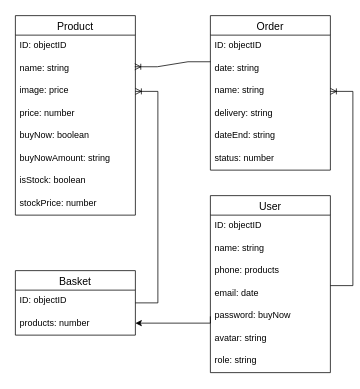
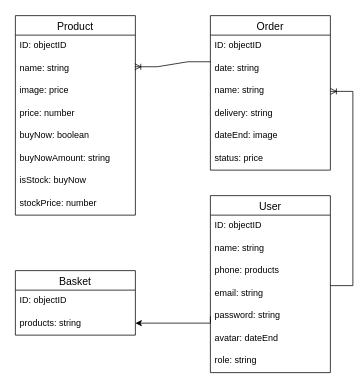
- <mxCell id="31" value="" style="edgeStyle=entityRelationEdgeStyle;fontSize=12;html=1;endArrow=ERoneToMany;rounded=0;entryX=1;entryY=0.5;entryDx=0;entryDy=0;" edge="1" parent="1" source="10" target="24"><mxGeometry width="100" height="100" relative="1" as="geometry"><mxPoint x="280.8" y="172.82" as="sourcePoint" /><mxPoint x="180" y="170" as="targetPoint" /></mxGeometry></mxCell>
- <mxCell id="18" value="dateEnd: string" style="text;strokeColor=none;fillColor=none;spacingLeft=4;spacingRight=4;overflow=hidden;rotatable=0;points=[[0,0.5],[1,0.5]];portConstraint=eastwest;fontSize=12;" vertex="1" parent="13"><mxGeometry y="146" width="160" height="30" as="geometry" /></mxCell>
+ <mxCell id="18" value="dateEnd: image" style="text;strokeColor=none;fillColor=none;spacingLeft=4;spacingRight=4;overflow=hidden;rotatable=0;points=[[0,0.5],[1,0.5]];portConstraint=eastwest;fontSize=12;" vertex="1" parent="13"><mxGeometry y="146" width="160" height="30" as="geometry" /></mxCell>
- <mxCell id="19" value="status: number" style="text;strokeColor=none;fillColor=none;spacingLeft=4;spacingRight=4;overflow=hidden;rotatable=0;points=[[0,0.5],[1,0.5]];portConstraint=eastwest;fontSize=12;" vertex="1" parent="13"><mxGeometry y="176" width="160" height="30" as="geometry" /></mxCell>
+ <mxCell id="19" value="status: price" style="text;strokeColor=none;fillColor=none;spacingLeft=4;spacingRight=4;overflow=hidden;rotatable=0;points=[[0,0.5],[1,0.5]];portConstraint=eastwest;fontSize=12;" vertex="1" parent="13"><mxGeometry y="176" width="160" height="30" as="geometry" /></mxCell>
- <mxCell id="28" value="isStock: boolean" style="text;strokeColor=none;fillColor=none;spacingLeft=4;spacingRight=4;overflow=hidden;rotatable=0;points=[[0,0.5],[1,0.5]];portConstraint=eastwest;fontSize=12;" vertex="1" parent="21"><mxGeometry y="206" width="160" height="30" as="geometry" /></mxCell>
+ <mxCell id="28" value="isStock: buyNow" style="text;strokeColor=none;fillColor=none;spacingLeft=4;spacingRight=4;overflow=hidden;rotatable=0;points=[[0,0.5],[1,0.5]];portConstraint=eastwest;fontSize=12;" vertex="1" parent="21"><mxGeometry y="206" width="160" height="30" as="geometry" /></mxCell>
- <mxCell id="6" value="email: date" style="text;strokeColor=none;fillColor=none;spacingLeft=4;spacingRight=4;overflow=hidden;rotatable=0;points=[[0,0.5],[1,0.5]];portConstraint=eastwest;fontSize=12;" vertex="1" parent="2"><mxGeometry y="116" width="160" height="30" as="geometry" /></mxCell>
+ <mxCell id="6" value="email: string" style="text;strokeColor=none;fillColor=none;spacingLeft=4;spacingRight=4;overflow=hidden;rotatable=0;points=[[0,0.5],[1,0.5]];portConstraint=eastwest;fontSize=12;" vertex="1" parent="2"><mxGeometry y="116" width="160" height="30" as="geometry" /></mxCell>
- <mxCell id="7" value="password: buyNow" style="text;strokeColor=none;fillColor=none;spacingLeft=4;spacingRight=4;overflow=hidden;rotatable=0;points=[[0,0.5],[1,0.5]];portConstraint=eastwest;fontSize=12;" vertex="1" parent="2"><mxGeometry y="146" width="160" height="30" as="geometry" /></mxCell>
+ <mxCell id="7" value="password: string" style="text;strokeColor=none;fillColor=none;spacingLeft=4;spacingRight=4;overflow=hidden;rotatable=0;points=[[0,0.5],[1,0.5]];portConstraint=eastwest;fontSize=12;" vertex="1" parent="2"><mxGeometry y="146" width="160" height="30" as="geometry" /></mxCell>
- <mxCell id="12" value="products: number" style="text;strokeColor=none;fillColor=none;spacingLeft=4;spacingRight=4;overflow=hidden;rotatable=0;points=[[0,0.5],[1,0.5]];portConstraint=eastwest;fontSize=12;" vertex="1" parent="10"><mxGeometry y="56" width="160" height="30" as="geometry" /></mxCell>
+ <mxCell id="12" value="products: string" style="text;strokeColor=none;fillColor=none;spacingLeft=4;spacingRight=4;overflow=hidden;rotatable=0;points=[[0,0.5],[1,0.5]];portConstraint=eastwest;fontSize=12;" vertex="1" parent="10"><mxGeometry y="56" width="160" height="30" as="geometry" /></mxCell>
- <mxCell id="8" value="avatar: string" style="text;strokeColor=none;fillColor=none;spacingLeft=4;spacingRight=4;overflow=hidden;rotatable=0;points=[[0,0.5],[1,0.5]];portConstraint=eastwest;fontSize=12;" vertex="1" parent="2"><mxGeometry y="176" width="160" height="30" as="geometry" /></mxCell>
+ <mxCell id="8" value="avatar: dateEnd" style="text;strokeColor=none;fillColor=none;spacingLeft=4;spacingRight=4;overflow=hidden;rotatable=0;points=[[0,0.5],[1,0.5]];portConstraint=eastwest;fontSize=12;" vertex="1" parent="2"><mxGeometry y="176" width="160" height="30" as="geometry" /></mxCell>
